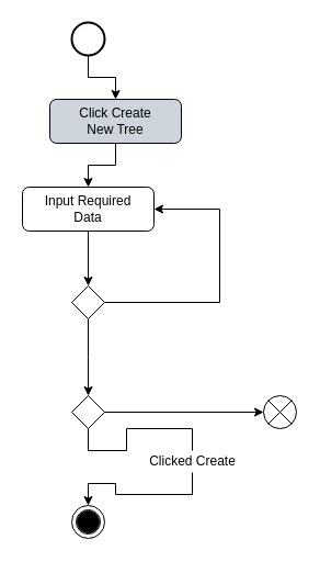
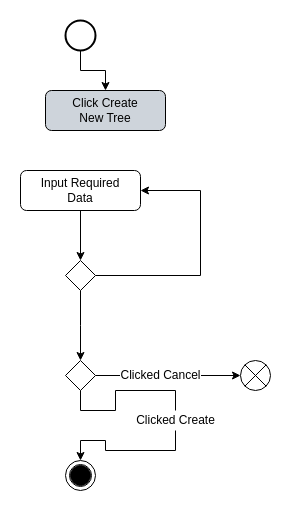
- <mxCell id="3" style="edgeStyle=orthogonalEdgeStyle;rounded=0;orthogonalLoop=1;jettySize=auto;html=1;entryX=0.5;entryY=0;entryDx=0;entryDy=0;" parent="1" source="4" target="12" edge="1"><mxGeometry relative="1" as="geometry" /></mxCell>
+ <mxCell id="16" value="Clicked Cancel" style="text;html=1;align=center;verticalAlign=middle;resizable=0;points=[];autosize=1;strokeColor=none;fillColor=none;labelBackgroundColor=default;" parent="1" vertex="1"><mxGeometry x="110" y="365" width="100" height="20" as="geometry" /></mxCell>
